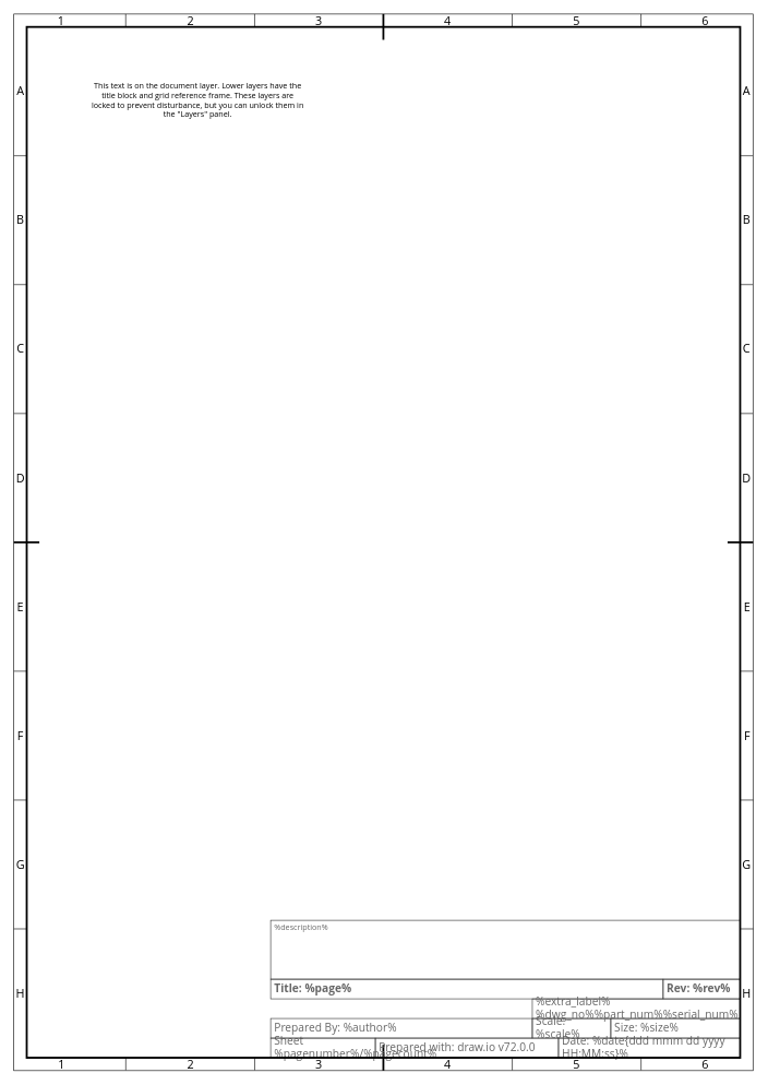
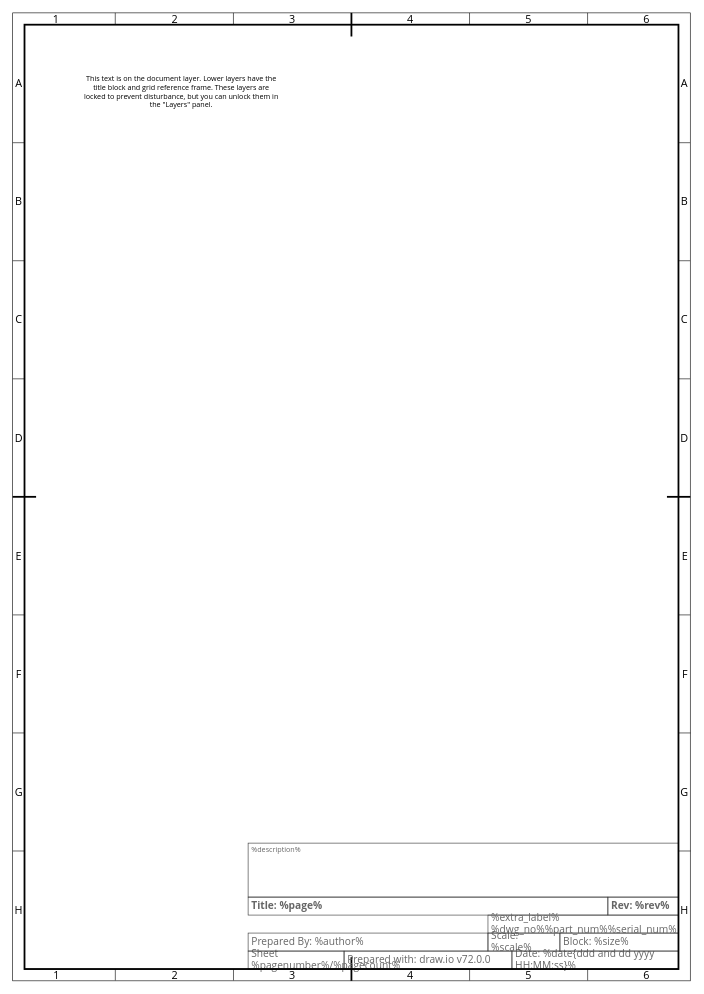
- <mxCell id="62" value="&lt;div align=&quot;left&quot;&gt;Size: %size%&lt;/div&gt;" style="strokeWidth=1;shadow=0;dashed=0;align=left;html=1;shape=mxgraph.mockup.text.textBox;fontColor=#666666;align=left;fontSize=17;spacingLeft=4;spacingTop=-3;whiteSpace=wrap;strokeColor=#333333;mainText=;fillColor=none;fontFamily=Open Sans;movable=1;resizable=1;rotatable=1;deletable=1;editable=1;locked=0;connectable=1;" parent="1" vertex="1"><mxGeometry x="933.24" y="1555.18" width="197.68" height="30" as="geometry" /></mxCell>
+ <mxCell id="62" value="&lt;div align=&quot;left&quot;&gt;Block: %size%&lt;/div&gt;" style="strokeWidth=1;shadow=0;dashed=0;align=left;html=1;shape=mxgraph.mockup.text.textBox;fontColor=#666666;align=left;fontSize=17;spacingLeft=4;spacingTop=-3;whiteSpace=wrap;strokeColor=#333333;mainText=;fillColor=none;fontFamily=Open Sans;movable=1;resizable=1;rotatable=1;deletable=1;editable=1;locked=0;connectable=1;" parent="1" vertex="1"><mxGeometry x="933.24" y="1555.18" width="197.68" height="30" as="geometry" /></mxCell>
- <mxCell id="58" value="Date: &lt;font style=&quot;font-size: 17px;&quot;&gt;%date{ddd mmm dd yyyy HH:MM:ss}%&lt;/font&gt;" style="strokeWidth=1;shadow=0;dashed=0;align=center;html=1;shape=mxgraph.mockup.text.textBox;fontColor=#666666;align=left;fontSize=17;spacingLeft=4;spacingTop=-3;whiteSpace=wrap;strokeColor=#333333;mainText=;fillColor=none;fontFamily=Open Sans;movable=1;resizable=1;rotatable=1;deletable=1;editable=1;locked=0;connectable=1;" parent="1" vertex="1"><mxGeometry x="853.24" y="1585.18" width="277.68" height="30" as="geometry" /></mxCell>
+ <mxCell id="58" value="Date: &lt;font style=&quot;font-size: 17px;&quot;&gt;%date{ddd and dd yyyy HH:MM:ss}%&lt;/font&gt;" style="strokeWidth=1;shadow=0;dashed=0;align=center;html=1;shape=mxgraph.mockup.text.textBox;fontColor=#666666;align=left;fontSize=17;spacingLeft=4;spacingTop=-3;whiteSpace=wrap;strokeColor=#333333;mainText=;fillColor=none;fontFamily=Open Sans;movable=1;resizable=1;rotatable=1;deletable=1;editable=1;locked=0;connectable=1;" parent="1" vertex="1"><mxGeometry x="853.24" y="1585.18" width="277.68" height="30" as="geometry" /></mxCell>
